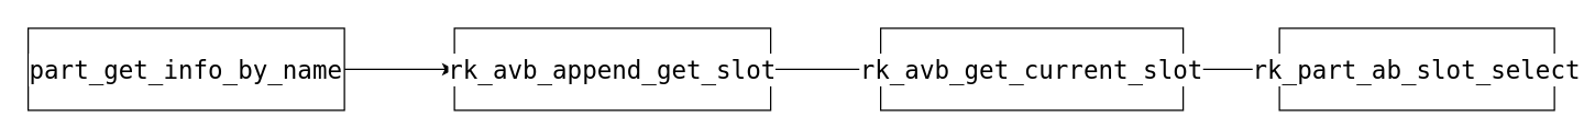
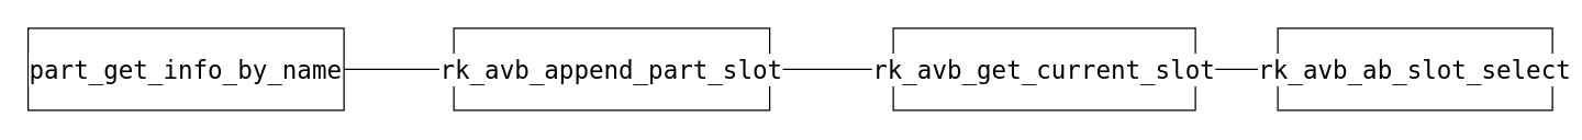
- <mxCell id="5" value="&lt;div style=&quot;background-color: rgb(255 , 255 , 255) ; font-family: &amp;#34;droid sans mono&amp;#34; , monospace , monospace , &amp;#34;droid sans fallback&amp;#34; ; font-size: 18px ; line-height: 24px&quot;&gt;rk_avb_append_get_slot&lt;/div&gt;" style="whiteSpace=wrap;html=1;" vertex="1" parent="1"><mxGeometry x="330" y="20" width="230" height="60" as="geometry" /></mxCell>
+ <mxCell id="5" value="&lt;div style=&quot;background-color: rgb(255 , 255 , 255) ; font-family: &amp;#34;droid sans mono&amp;#34; , monospace , monospace , &amp;#34;droid sans fallback&amp;#34; ; font-size: 18px ; line-height: 24px&quot;&gt;rk_avb_append_part_slot&lt;/div&gt;" style="whiteSpace=wrap;html=1;" vertex="1" parent="1"><mxGeometry x="330" y="20" width="230" height="60" as="geometry" /></mxCell>
- <mxCell id="7" value="&lt;div style=&quot;background-color: rgb(255 , 255 , 255) ; font-family: &amp;#34;droid sans mono&amp;#34; , monospace , monospace , &amp;#34;droid sans fallback&amp;#34; ; font-size: 18px ; line-height: 24px&quot;&gt;rk_avb_get_current_slot&lt;/div&gt;" style="whiteSpace=wrap;html=1;" vertex="1" parent="1"><mxGeometry x="640" y="20" width="220" height="60" as="geometry" /></mxCell>
+ <mxCell id="7" value="&lt;div style=&quot;background-color: rgb(255 , 255 , 255) ; font-family: &amp;#34;droid sans mono&amp;#34; , monospace , monospace , &amp;#34;droid sans fallback&amp;#34; ; font-size: 18px ; line-height: 24px&quot;&gt;rk_avb_get_current_slot&lt;/div&gt;" style="whiteSpace=wrap;html=1;" vertex="1" parent="1"><mxGeometry x="650" y="20" width="220" height="60" as="geometry" /></mxCell>
- <mxCell id="8" value="&lt;div style=&quot;background-color: rgb(255 , 255 , 255) ; font-family: &amp;#34;droid sans mono&amp;#34; , monospace , monospace , &amp;#34;droid sans fallback&amp;#34; ; font-size: 18px ; line-height: 24px&quot;&gt;rk_part_ab_slot_select&lt;/div&gt;" style="whiteSpace=wrap;html=1;" vertex="1" parent="1"><mxGeometry x="930" y="20" width="200" height="60" as="geometry" /></mxCell>
+ <mxCell id="8" value="&lt;div style=&quot;background-color: rgb(255 , 255 , 255) ; font-family: &amp;#34;droid sans mono&amp;#34; , monospace , monospace , &amp;#34;droid sans fallback&amp;#34; ; font-size: 18px ; line-height: 24px&quot;&gt;rk_avb_ab_slot_select&lt;/div&gt;" style="whiteSpace=wrap;html=1;" vertex="1" parent="1"><mxGeometry x="930" y="20" width="200" height="60" as="geometry" /></mxCell>
